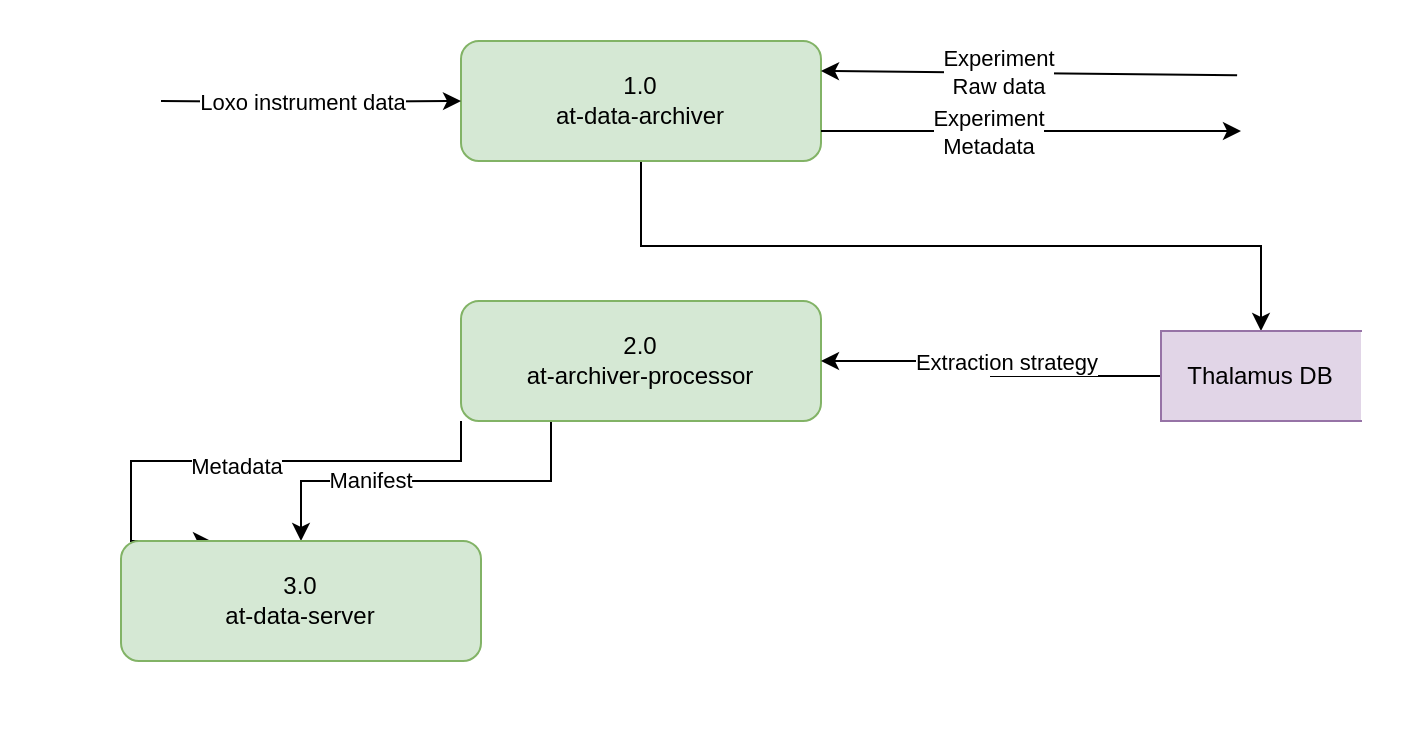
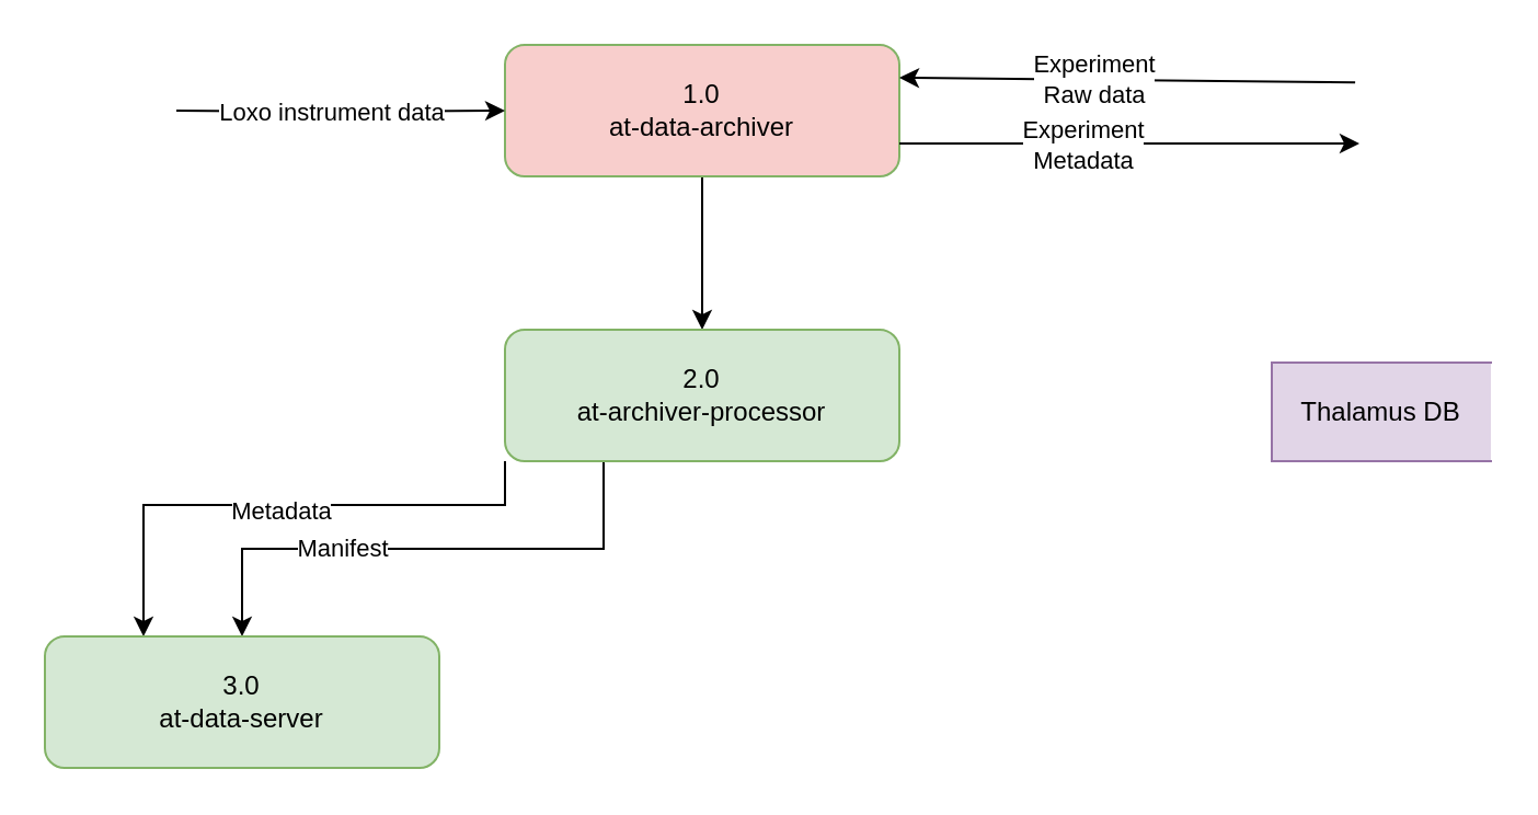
- <mxCell id="3" value="1.0&lt;br&gt;at-data-archiver" style="rounded=1;whiteSpace=wrap;html=1;fillColor=#d5e8d4;strokeColor=#82b366;" vertex="1" parent="1"><mxGeometry x="230" y="20" width="180" height="60" as="geometry" /></mxCell>
+ <mxCell id="3" value="1.0&lt;br&gt;at-data-archiver" style="rounded=1;whiteSpace=wrap;html=1;fillColor=#f8cecc;strokeColor=#82b366;" vertex="1" parent="1"><mxGeometry x="230" y="20" width="180" height="60" as="geometry" /></mxCell>
- <mxCell id="2" style="edgeStyle=orthogonalEdgeStyle;rounded=0;orthogonalLoop=1;jettySize=auto;html=1;exitX=0.5;exitY=1;exitDx=0;exitDy=0;" edge="1" parent="1" source="3" target="17"><mxGeometry relative="1" as="geometry" /></mxCell>
+ <mxCell id="2" style="edgeStyle=orthogonalEdgeStyle;rounded=0;orthogonalLoop=1;jettySize=auto;html=1;exitX=0.5;exitY=1;exitDx=0;exitDy=0;entryX=0.5;entryY=0;entryDx=0;entryDy=0;" edge="1" parent="1" source="3" target="14"><mxGeometry relative="1" as="geometry" /></mxCell>
- <mxCell id="15" style="edgeStyle=orthogonalEdgeStyle;rounded=0;orthogonalLoop=1;jettySize=auto;html=1;entryX=1;entryY=0.5;entryDx=0;entryDy=0;" edge="1" parent="1" source="17" target="14"><mxGeometry relative="1" as="geometry" /></mxCell>
- <mxCell id="16" value="Extraction strategy" style="edgeLabel;html=1;align=center;verticalAlign=middle;resizable=0;points=[];" vertex="1" connectable="0" parent="15"><mxGeometry x="0.2" relative="1" as="geometry"><mxPoint x="22" as="offset" /></mxGeometry></mxCell>
- <mxCell id="18" value="3.0&lt;br&gt;at-data-server" style="rounded=1;whiteSpace=wrap;html=1;fillColor=#d5e8d4;strokeColor=#82b366;" vertex="1" parent="1"><mxGeometry x="60" y="270" width="180" height="60" as="geometry" /></mxCell>
+ <mxCell id="18" value="3.0&lt;br&gt;at-data-server" style="rounded=1;whiteSpace=wrap;html=1;fillColor=#d5e8d4;strokeColor=#82b366;" vertex="1" parent="1"><mxGeometry x="20" y="290" width="180" height="60" as="geometry" /></mxCell>
